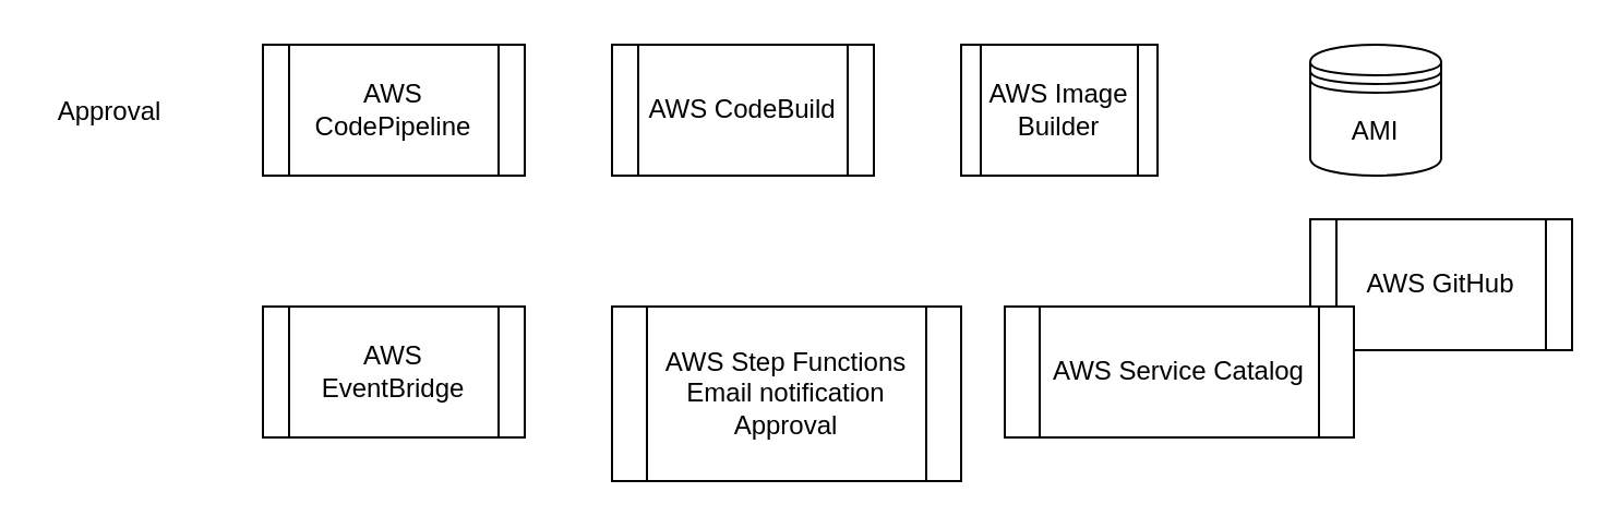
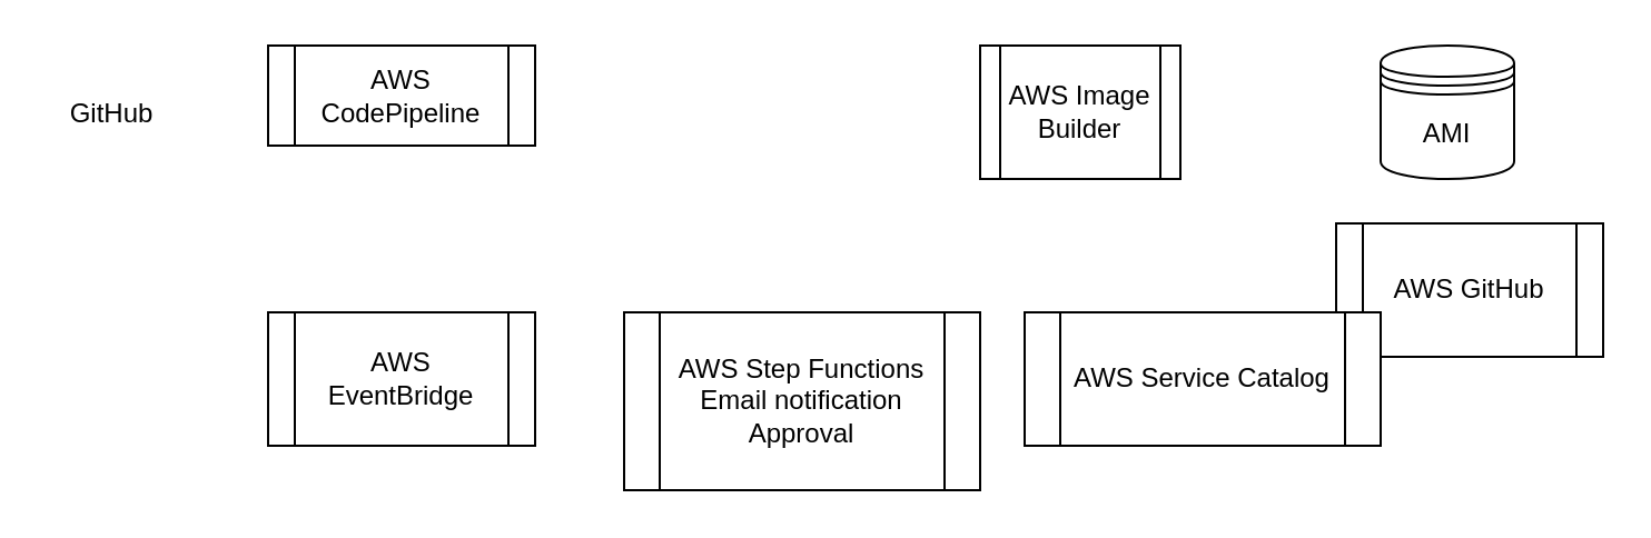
- <mxCell id="3" value="AWS CodePipeline" style="shape=process;whiteSpace=wrap;html=1;" vertex="1" parent="1"><mxGeometry x="120" y="20" width="120" height="60" as="geometry" /></mxCell>
+ <mxCell id="3" value="AWS CodePipeline" style="shape=process;whiteSpace=wrap;html=1;" vertex="1" parent="1"><mxGeometry x="120" y="20" width="120" height="45" as="geometry" /></mxCell>
- <mxCell id="4" value="AWS CodeBuild" style="shape=process;whiteSpace=wrap;html=1;" vertex="1" parent="1"><mxGeometry x="280" y="20" width="120" height="60" as="geometry" /></mxCell>
- <mxCell id="6" value="AMI" style="shape=datastore;whiteSpace=wrap;html=1;" vertex="1" parent="1"><mxGeometry x="600" y="20" width="60" height="60" as="geometry" /></mxCell>
+ <mxCell id="6" value="AMI" style="shape=datastore;whiteSpace=wrap;html=1;" vertex="1" parent="1"><mxGeometry x="620" y="20" width="60" height="60" as="geometry" /></mxCell>
- <mxCell id="2" value="Approval" style="shape=image;image=https://cdn.jsdelivr.net/gh/Azure/azure-icons/DevOps/github.svg;" vertex="1" parent="1"><mxGeometry x="20" y="20" width="60" height="60" as="geometry" /></mxCell>
+ <mxCell id="2" value="GitHub" style="shape=image;image=https://cdn.jsdelivr.net/gh/Azure/azure-icons/DevOps/github.svg;" vertex="1" parent="1"><mxGeometry x="20" y="20" width="60" height="60" as="geometry" /></mxCell>
